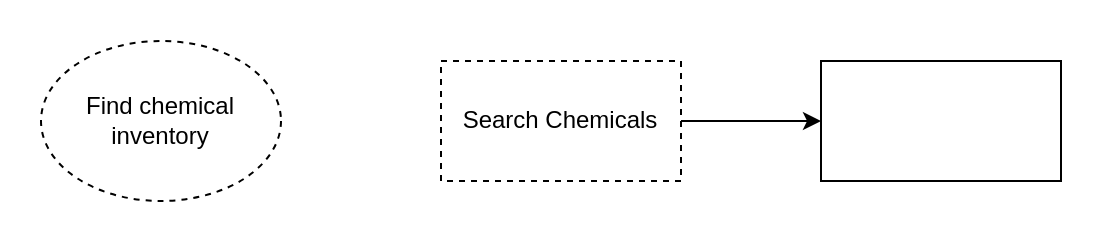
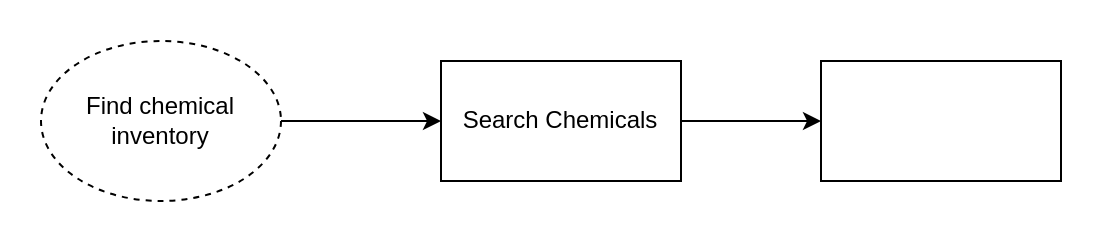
+ <mxCell id="2" value="" style="edgeStyle=orthogonalEdgeStyle;rounded=0;orthogonalLoop=1;jettySize=auto;html=1;" parent="1" source="3" target="5" edge="1"><mxGeometry relative="1" as="geometry" /></mxCell>
- <mxCell id="5" value="Search Chemicals" style="whiteSpace=wrap;html=1;dashed=1;" parent="1" vertex="1"><mxGeometry x="220" y="30" width="120" height="60" as="geometry" /></mxCell>
+ <mxCell id="5" value="Search Chemicals" style="whiteSpace=wrap;html=1;" parent="1" vertex="1"><mxGeometry x="220" y="30" width="120" height="60" as="geometry" /></mxCell>
